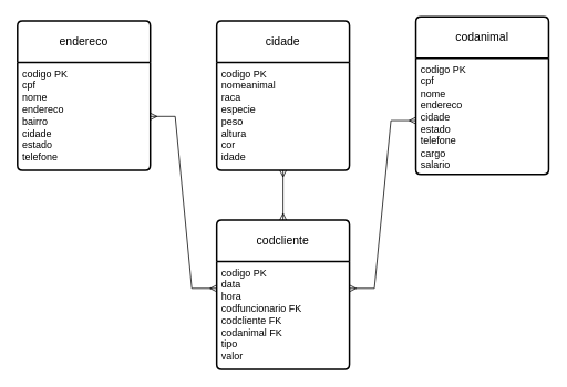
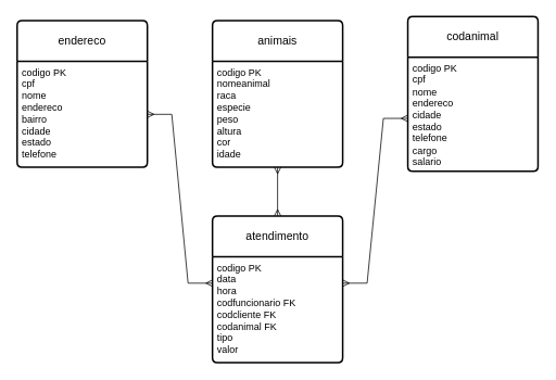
- <mxCell id="4" value="cidade" style="swimlane;childLayout=stackLayout;horizontal=1;startSize=50;horizontalStack=0;rounded=1;fontSize=14;fontStyle=0;strokeWidth=2;resizeParent=0;resizeLast=1;shadow=0;dashed=0;align=center;arcSize=4;whiteSpace=wrap;html=1;" vertex="1" parent="1"><mxGeometry x="260" y="25" width="160" height="180" as="geometry" /></mxCell>
+ <mxCell id="4" value="animais" style="swimlane;childLayout=stackLayout;horizontal=1;startSize=50;horizontalStack=0;rounded=1;fontSize=14;fontStyle=0;strokeWidth=2;resizeParent=0;resizeLast=1;shadow=0;dashed=0;align=center;arcSize=4;whiteSpace=wrap;html=1;" vertex="1" parent="1"><mxGeometry x="260" y="25" width="160" height="180" as="geometry" /></mxCell>
- <mxCell id="8" value="codcliente" style="swimlane;childLayout=stackLayout;horizontal=1;startSize=50;horizontalStack=0;rounded=1;fontSize=14;fontStyle=0;strokeWidth=2;resizeParent=0;resizeLast=1;shadow=0;dashed=0;align=center;arcSize=4;whiteSpace=wrap;html=1;" vertex="1" parent="1"><mxGeometry x="260" y="265" width="160" height="180" as="geometry" /></mxCell>
+ <mxCell id="8" value="atendimento" style="swimlane;childLayout=stackLayout;horizontal=1;startSize=50;horizontalStack=0;rounded=1;fontSize=14;fontStyle=0;strokeWidth=2;resizeParent=0;resizeLast=1;shadow=0;dashed=0;align=center;arcSize=4;whiteSpace=wrap;html=1;" vertex="1" parent="1"><mxGeometry x="260" y="265" width="160" height="180" as="geometry" /></mxCell>
